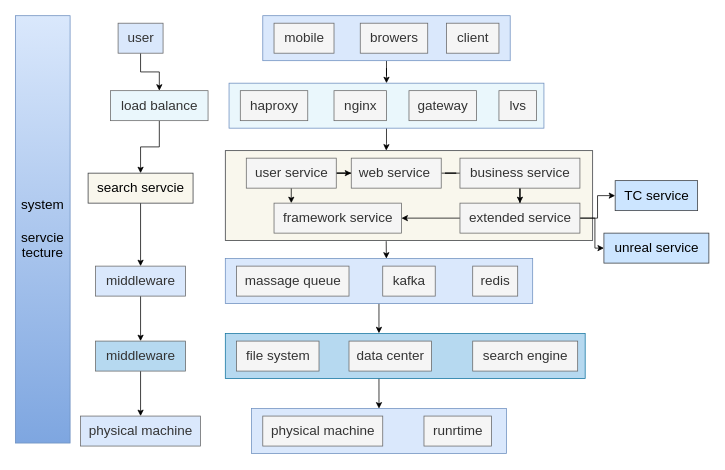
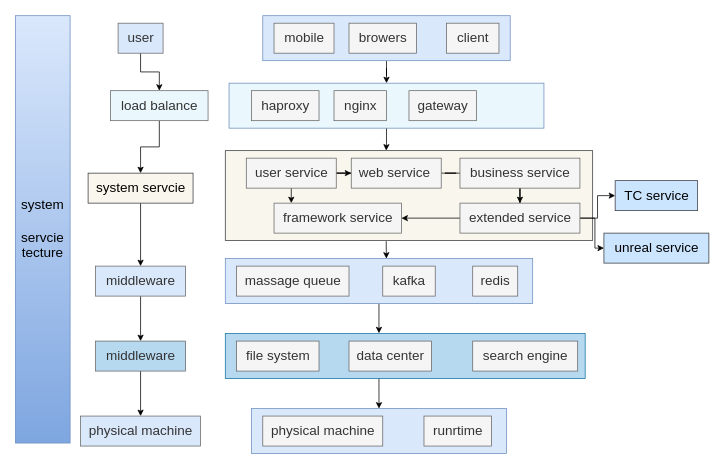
- <mxCell id="14" value="&lt;font style=&quot;font-size: 18px;&quot;&gt;browers&lt;/font&gt;" style="text;html=1;resizable=0;autosize=1;align=center;verticalAlign=middle;points=[];rounded=0;fillColor=#f5f5f5;strokeColor=#666666;fontColor=#333333;" parent="1" vertex="1"><mxGeometry x="480" y="30" width="90" height="40" as="geometry" /></mxCell>
+ <mxCell id="14" value="&lt;font style=&quot;font-size: 18px;&quot;&gt;browers&lt;/font&gt;" style="text;html=1;resizable=0;autosize=1;align=center;verticalAlign=middle;points=[];rounded=0;fillColor=#f5f5f5;strokeColor=#666666;fontColor=#333333;" parent="1" vertex="1"><mxGeometry x="465" y="30" width="90" height="40" as="geometry" /></mxCell>
- <mxCell id="19" value="&lt;font style=&quot;font-size: 18px;&quot;&gt;haproxy&lt;/font&gt;" style="text;html=1;resizable=0;autosize=1;align=center;verticalAlign=middle;points=[];rounded=0;fillColor=#f5f5f5;strokeColor=#666666;fontColor=#333333;" parent="1" vertex="1"><mxGeometry x="320" y="120" width="90" height="40" as="geometry" /></mxCell>
+ <mxCell id="19" value="&lt;font style=&quot;font-size: 18px;&quot;&gt;haproxy&lt;/font&gt;" style="text;html=1;resizable=0;autosize=1;align=center;verticalAlign=middle;points=[];rounded=0;fillColor=#f5f5f5;strokeColor=#666666;fontColor=#333333;" parent="1" vertex="1"><mxGeometry x="335" y="120" width="90" height="40" as="geometry" /></mxCell>
- <mxCell id="25" value="&lt;font style=&quot;font-size: 18px;&quot;&gt;lvs&lt;br&gt;&lt;/font&gt;" style="text;html=1;resizable=0;autosize=1;align=center;verticalAlign=middle;points=[];rounded=0;fillColor=#f5f5f5;strokeColor=#666666;fontColor=#333333;" parent="1" vertex="1"><mxGeometry x="665" y="120" width="50" height="40" as="geometry" /></mxCell>
- <mxCell id="47" value="&lt;span style=&quot;font-size: 18px;&quot;&gt;search servcie&lt;/span&gt;" style="text;html=1;resizable=0;autosize=1;align=center;verticalAlign=middle;points=[];rounded=0;fillColor=#f9f7ed;strokeColor=#36393d;" parent="1" vertex="1"><mxGeometry x="117" y="230" width="140" height="40" as="geometry" /></mxCell>
+ <mxCell id="47" value="&lt;span style=&quot;font-size: 18px;&quot;&gt;system servcie&lt;/span&gt;" style="text;html=1;resizable=0;autosize=1;align=center;verticalAlign=middle;points=[];rounded=0;fillColor=#f9f7ed;strokeColor=#36393d;" parent="1" vertex="1"><mxGeometry x="117" y="230" width="140" height="40" as="geometry" /></mxCell>
